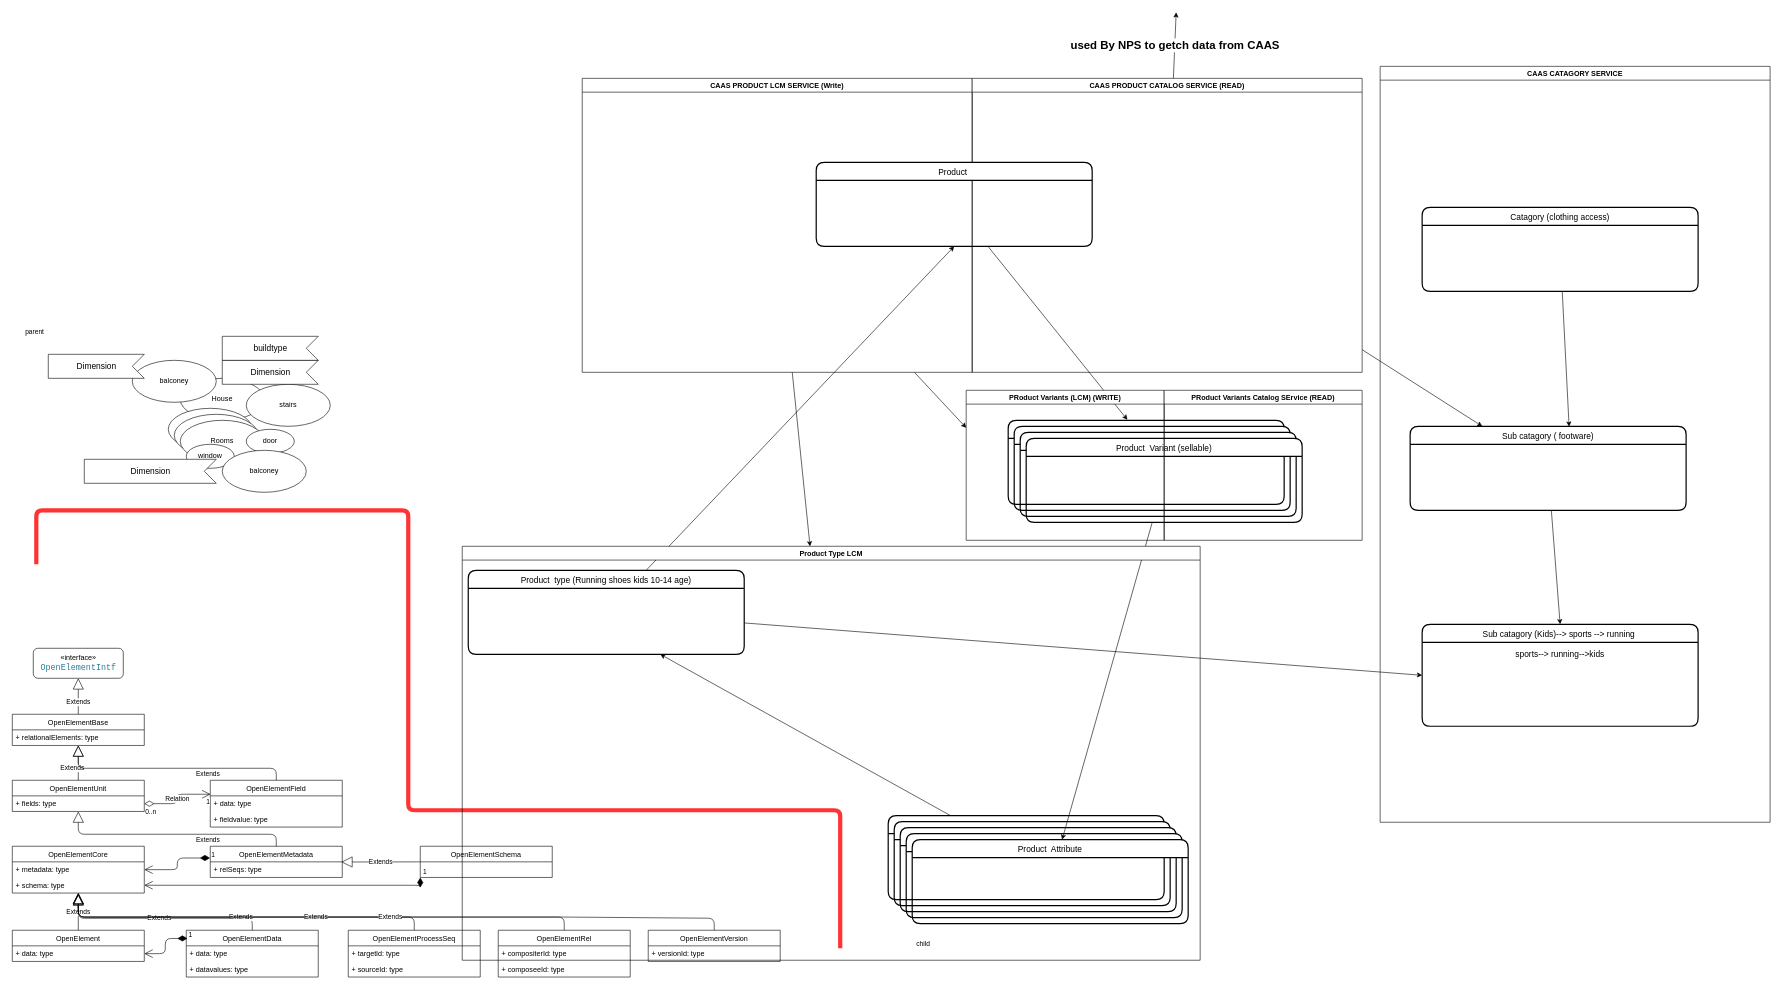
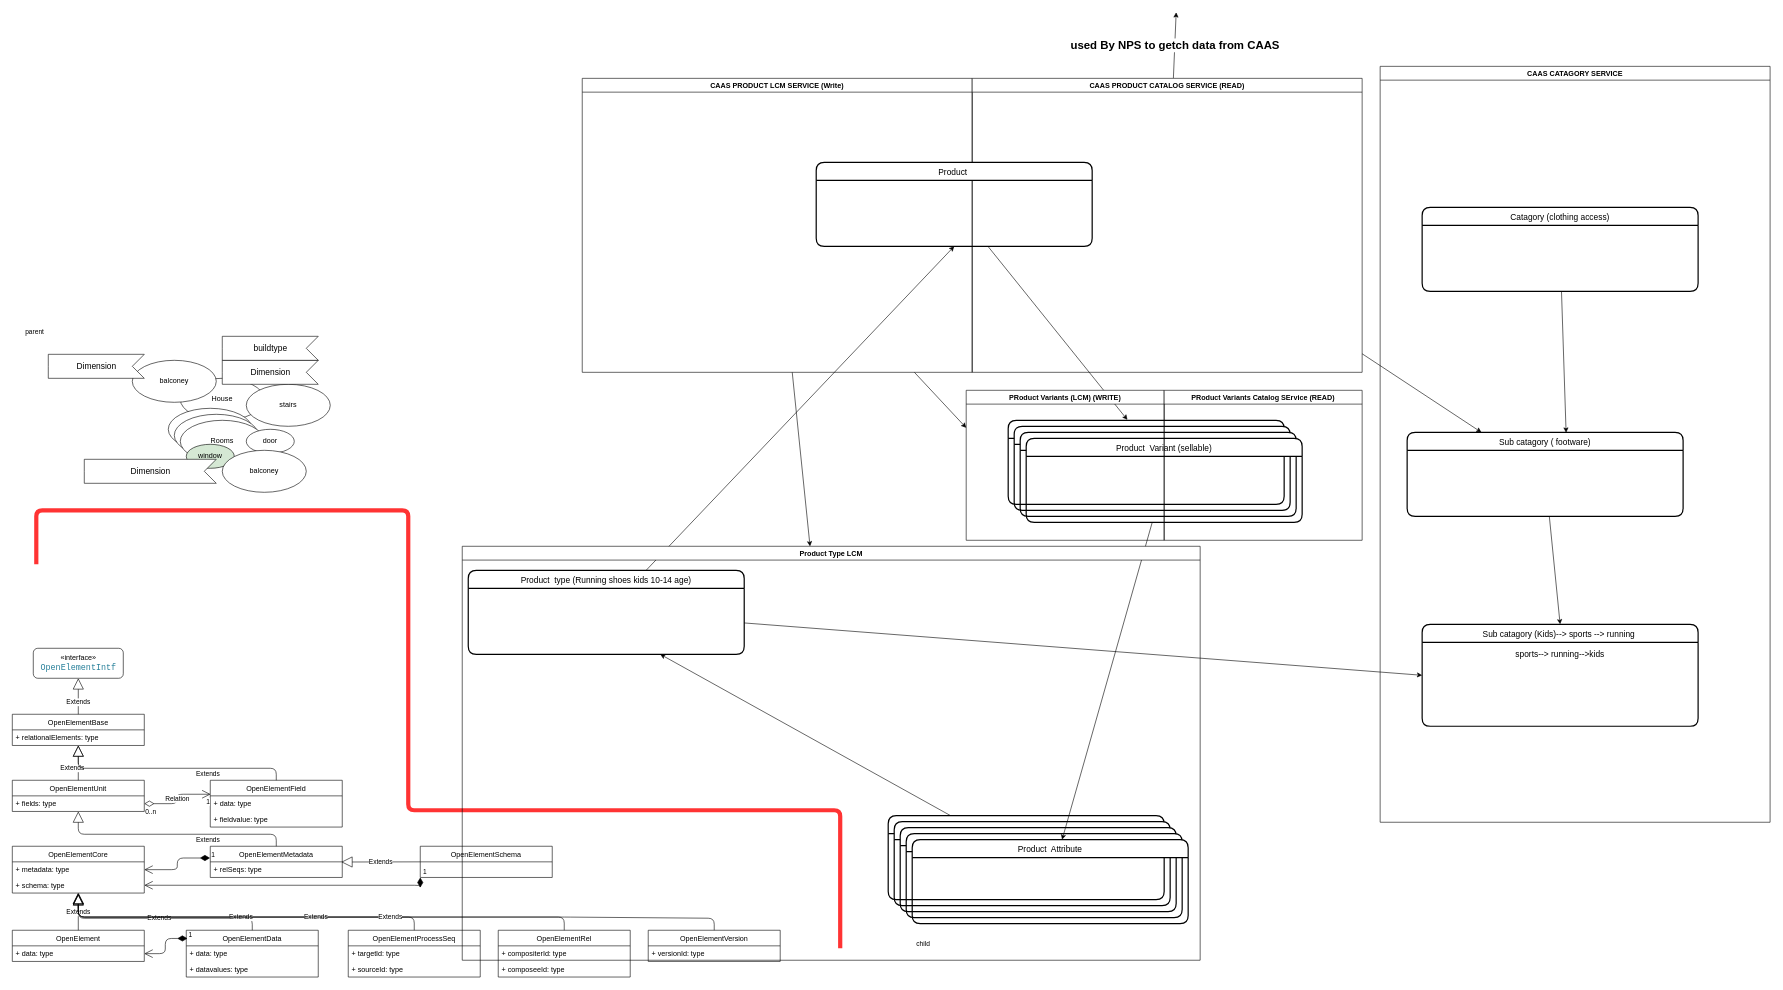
- <mxCell id="63" value="window" style="ellipse;whiteSpace=wrap;html=1;" parent="1" vertex="1"><mxGeometry x="310" y="740" width="80" height="40" as="geometry" /></mxCell>
+ <mxCell id="63" value="window" style="ellipse;whiteSpace=wrap;html=1;fillColor=#d5e8d4;" parent="1" vertex="1"><mxGeometry x="310" y="740" width="80" height="40" as="geometry" /></mxCell>
- <mxCell id="52" value="Sub catagory ( footware)" style="swimlane;childLayout=stackLayout;horizontal=1;startSize=30;horizontalStack=0;rounded=1;fontSize=14;fontStyle=0;strokeWidth=2;resizeParent=0;resizeLast=1;shadow=0;dashed=0;align=center;" parent="1" vertex="1"><mxGeometry x="2350" y="710" width="460" height="140" as="geometry" /></mxCell>
+ <mxCell id="52" value="Sub catagory ( footware)" style="swimlane;childLayout=stackLayout;horizontal=1;startSize=30;horizontalStack=0;rounded=1;fontSize=14;fontStyle=0;strokeWidth=2;resizeParent=0;resizeLast=1;shadow=0;dashed=0;align=center;" parent="1" vertex="1"><mxGeometry x="2345" y="720" width="460" height="140" as="geometry" /></mxCell>
